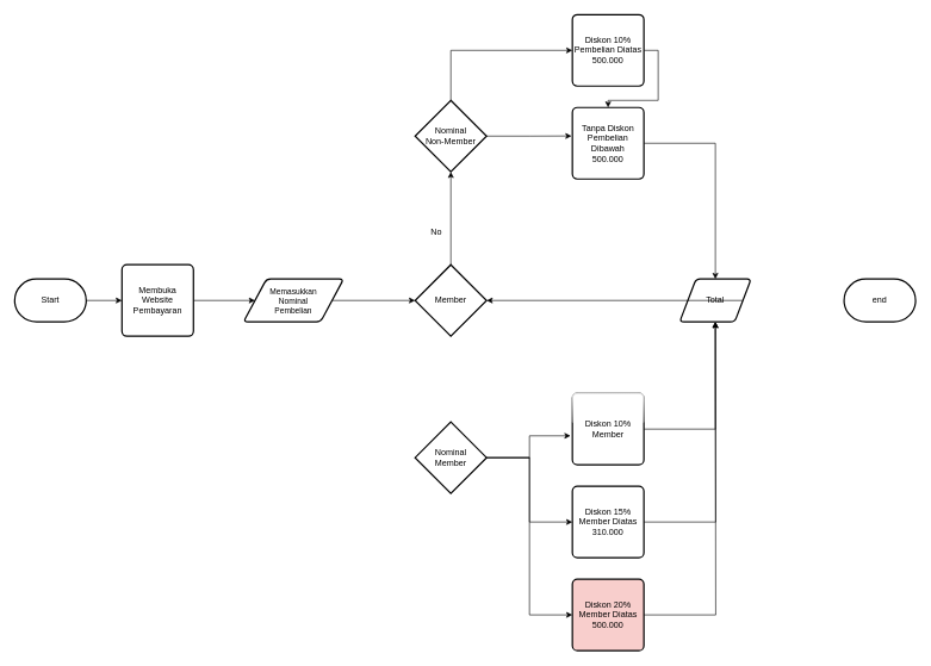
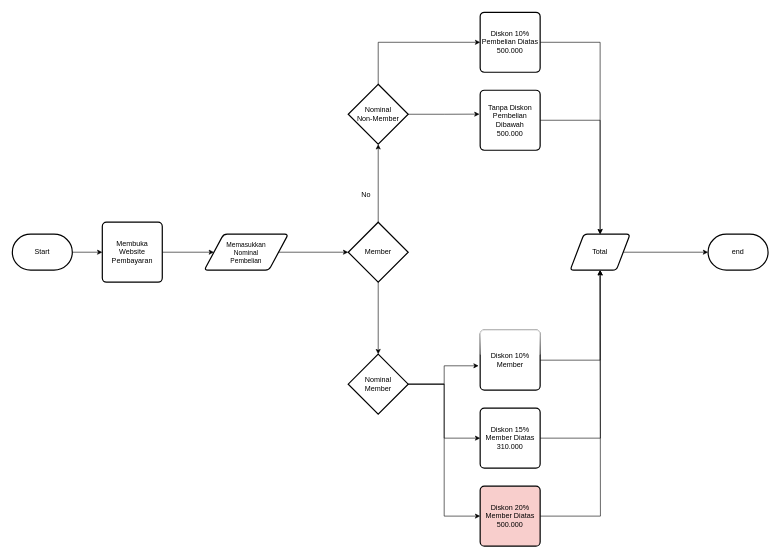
- <mxCell id="15" style="edgeStyle=orthogonalEdgeStyle;rounded=0;orthogonalLoop=1;jettySize=auto;html=1;exitX=1;exitY=0.5;exitDx=0;exitDy=0;" edge="1" parent="1" source="16" target="18"><mxGeometry relative="1" as="geometry" /></mxCell>
+ <mxCell id="15" style="edgeStyle=orthogonalEdgeStyle;rounded=0;orthogonalLoop=1;jettySize=auto;html=1;exitX=1;exitY=0.5;exitDx=0;exitDy=0;entryX=0.5;entryY=0;entryDx=0;entryDy=0;" edge="1" parent="1" source="16" target="25"><mxGeometry relative="1" as="geometry" /></mxCell>
- <mxCell id="31" style="edgeStyle=orthogonalEdgeStyle;rounded=0;orthogonalLoop=1;jettySize=auto;html=1;exitX=1;exitY=0.5;exitDx=0;exitDy=0;" edge="1" parent="1" source="25" target="7"><mxGeometry relative="1" as="geometry" /></mxCell>
+ <mxCell id="31" style="edgeStyle=orthogonalEdgeStyle;rounded=0;orthogonalLoop=1;jettySize=auto;html=1;exitX=1;exitY=0.5;exitDx=0;exitDy=0;entryX=0;entryY=0.5;entryDx=0;entryDy=0;entryPerimeter=0;" edge="1" parent="1" source="25" target="27"><mxGeometry relative="1" as="geometry" /></mxCell>
+ <mxCell id="6" style="edgeStyle=orthogonalEdgeStyle;rounded=0;orthogonalLoop=1;jettySize=auto;html=1;exitX=0.5;exitY=1;exitDx=0;exitDy=0;exitPerimeter=0;" edge="1" parent="1" source="7" target="14"><mxGeometry relative="1" as="geometry" /></mxCell>
